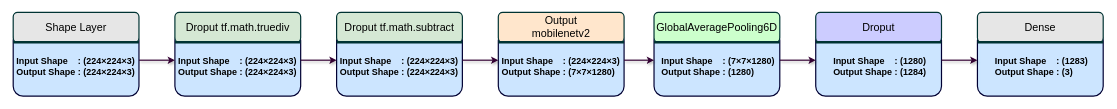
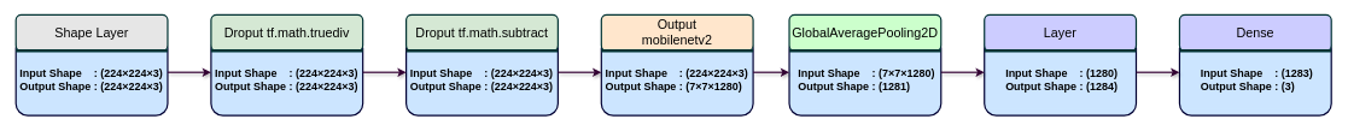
- <mxCell id="24" value="&lt;font style=&quot;font-size: 18px&quot;&gt;GlobalAveragePooling6D&lt;/font&gt;" style="rounded=1;whiteSpace=wrap;html=1;align=center;fillColor=#CCFFCC;strokeWidth=2;strokeColor=#003333;" vertex="1" parent="22"><mxGeometry width="210" height="50" as="geometry" /></mxCell>
+ <mxCell id="24" value="&lt;font style=&quot;font-size: 18px&quot;&gt;GlobalAveragePooling2D&lt;/font&gt;" style="rounded=1;whiteSpace=wrap;html=1;align=center;fillColor=#CCFFCC;strokeWidth=2;strokeColor=#003333;" vertex="1" parent="22"><mxGeometry width="210" height="50" as="geometry" /></mxCell>
- <mxCell id="29" value="&lt;font size=&quot;1&quot;&gt;&lt;span style=&quot;font-size: 18px&quot;&gt;Droput&lt;/span&gt;&lt;/font&gt;" style="rounded=1;whiteSpace=wrap;html=1;align=center;fillColor=#CCCCFF;strokeWidth=2;strokeColor=#003333;" vertex="1" parent="27"><mxGeometry width="210" height="50" as="geometry" /></mxCell>
+ <mxCell id="29" value="&lt;font size=&quot;1&quot;&gt;&lt;span style=&quot;font-size: 18px&quot;&gt;Layer&lt;/span&gt;&lt;/font&gt;" style="rounded=1;whiteSpace=wrap;html=1;align=center;fillColor=#CCCCFF;strokeWidth=2;strokeColor=#003333;" vertex="1" parent="27"><mxGeometry width="210" height="50" as="geometry" /></mxCell>
- <mxCell id="34" value="&lt;font size=&quot;1&quot;&gt;&lt;span style=&quot;font-size: 18px&quot;&gt;Dense&lt;/span&gt;&lt;/font&gt;" style="rounded=1;whiteSpace=wrap;html=1;align=center;fillColor=#E6E6E6;strokeWidth=2;strokeColor=#003333;" vertex="1" parent="32"><mxGeometry width="210" height="50" as="geometry" /></mxCell>
+ <mxCell id="34" value="&lt;font size=&quot;1&quot;&gt;&lt;span style=&quot;font-size: 18px&quot;&gt;Dense&lt;/span&gt;&lt;/font&gt;" style="rounded=1;whiteSpace=wrap;html=1;align=center;fillColor=#ccccff;strokeWidth=2;strokeColor=#003333;" vertex="1" parent="32"><mxGeometry width="210" height="50" as="geometry" /></mxCell>
- <mxCell id="25" value="&lt;div style=&quot;text-align: justify ; font-size: 15px&quot;&gt;&lt;b&gt;&lt;font style=&quot;font-size: 15px&quot;&gt;&amp;nbsp;Input Shape&amp;nbsp; &amp;nbsp; : (7×7×1280)&lt;/font&gt;&lt;/b&gt;&lt;/div&gt;&lt;div style=&quot;text-align: justify ; font-size: 15px&quot;&gt;&lt;b&gt;&lt;font style=&quot;font-size: 15px&quot;&gt;&amp;nbsp;Output Shape : (1280)&lt;/font&gt;&lt;/b&gt;&lt;/div&gt;" style="rounded=0;whiteSpace=wrap;html=1;align=center;fillColor=#CCE5FF;strokeColor=none;" vertex="1" parent="22"><mxGeometry x="5" y="50" width="200" height="80" as="geometry" /></mxCell>
+ <mxCell id="25" value="&lt;div style=&quot;text-align: justify ; font-size: 15px&quot;&gt;&lt;b&gt;&lt;font style=&quot;font-size: 15px&quot;&gt;&amp;nbsp;Input Shape&amp;nbsp; &amp;nbsp; : (7×7×1280)&lt;/font&gt;&lt;/b&gt;&lt;/div&gt;&lt;div style=&quot;text-align: justify ; font-size: 15px&quot;&gt;&lt;b&gt;&lt;font style=&quot;font-size: 15px&quot;&gt;&amp;nbsp;Output Shape : (1281)&lt;/font&gt;&lt;/b&gt;&lt;/div&gt;" style="rounded=0;whiteSpace=wrap;html=1;align=center;fillColor=#CCE5FF;strokeColor=none;" vertex="1" parent="22"><mxGeometry x="5" y="50" width="200" height="80" as="geometry" /></mxCell>
